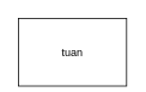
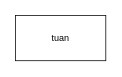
- <mxCell id="2" value="tuan" style="rounded=0;whiteSpace=wrap;html=1;" vertex="1" parent="1"><mxGeometry x="20" y="20" width="120" height="75" as="geometry" /></mxCell>
+ <mxCell id="2" value="tuan" style="rounded=0;whiteSpace=wrap;html=1;" vertex="1" parent="1"><mxGeometry x="20" y="20" width="120" height="60" as="geometry" /></mxCell>
